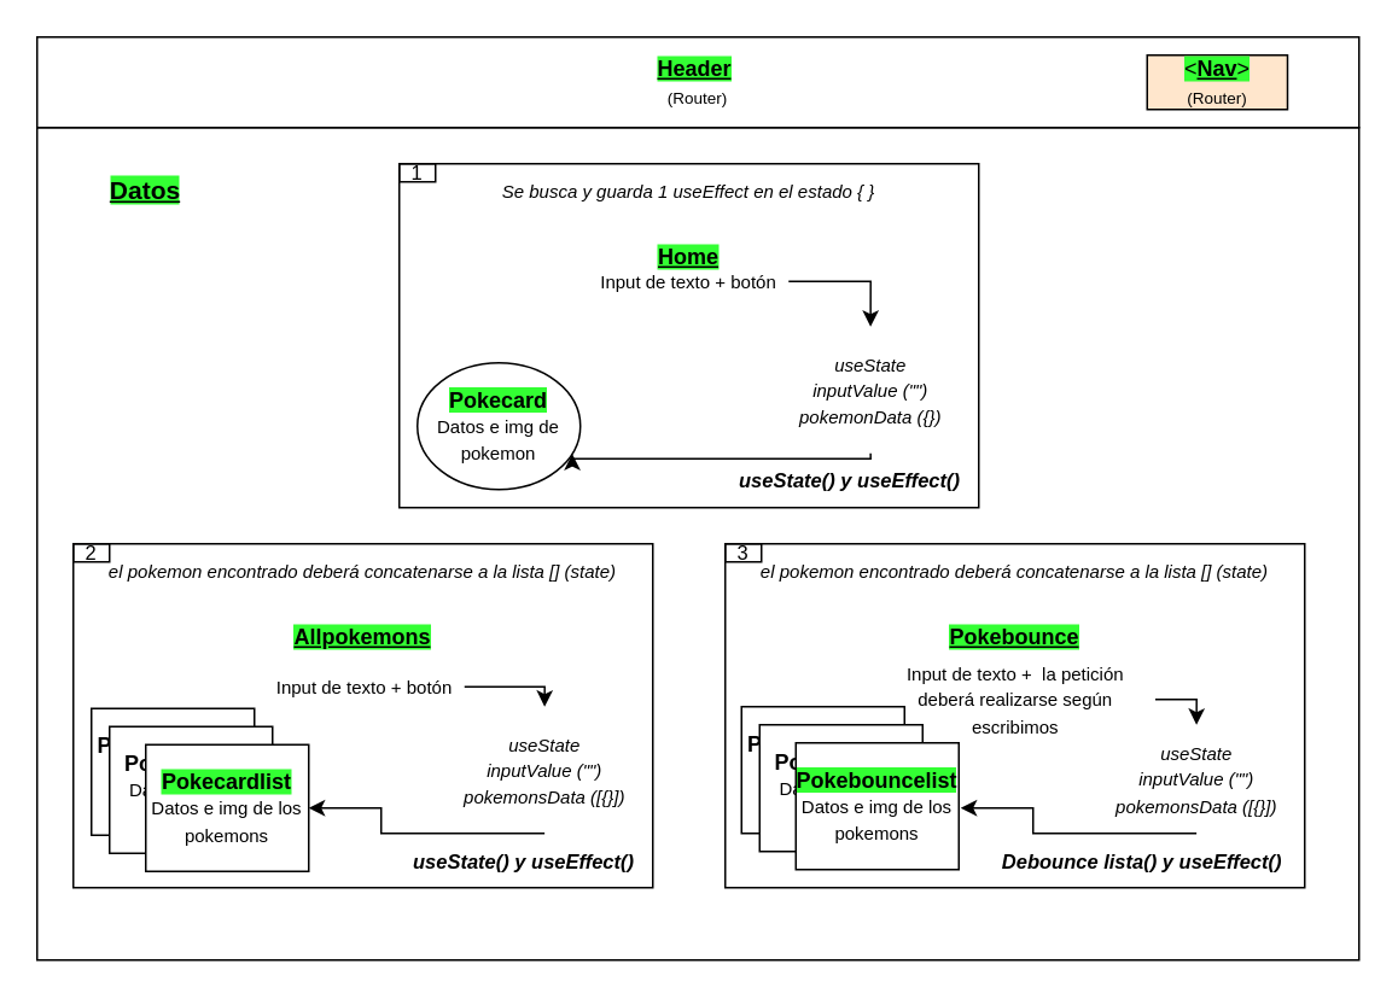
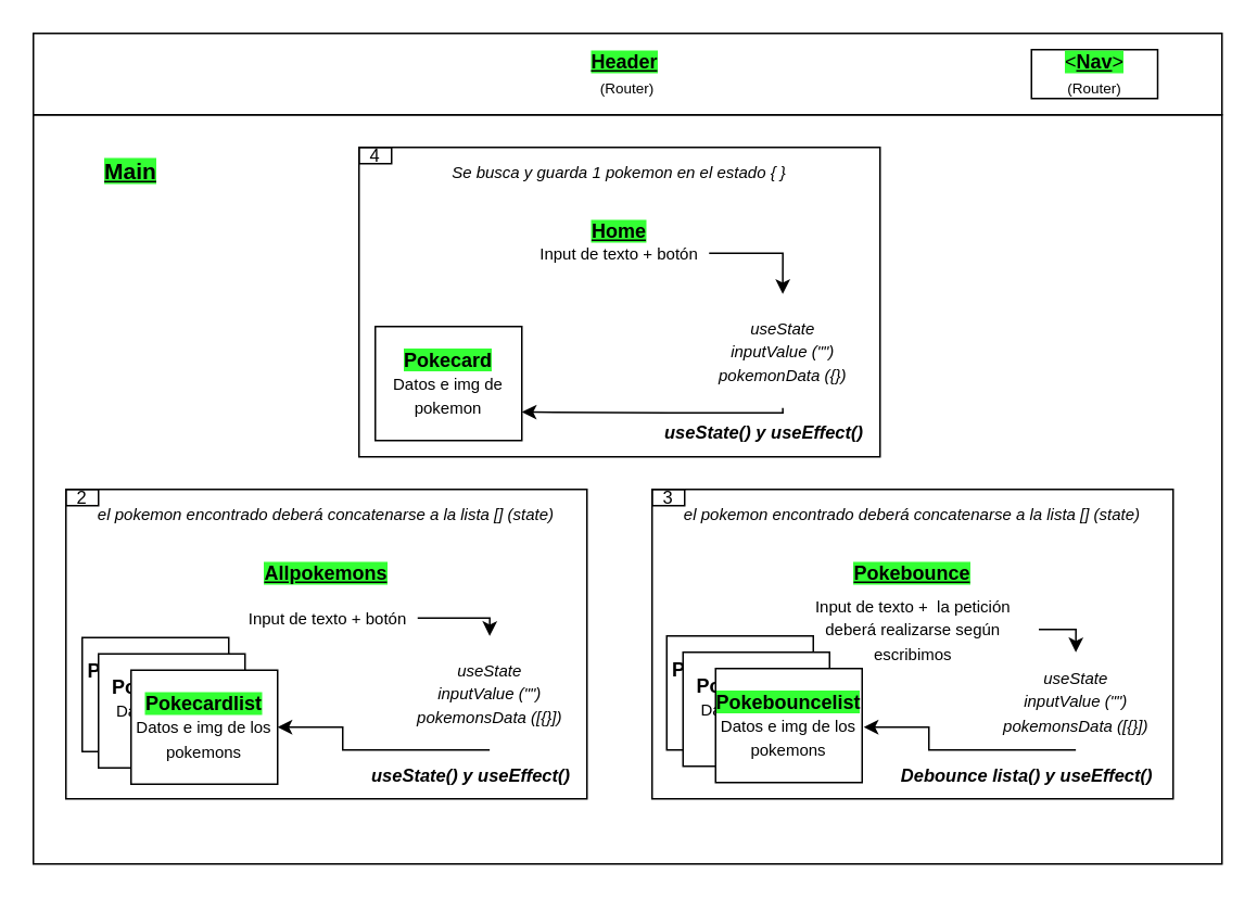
- <mxCell id="32" value="&lt;span style=&quot;background-color: rgb(51 , 255 , 51)&quot;&gt;&amp;lt;&lt;b&gt;&lt;u&gt;Nav&lt;/u&gt;&lt;/b&gt;&amp;gt;&lt;br&gt;&lt;/span&gt;&lt;span style=&quot;font-size: 9px&quot;&gt;(Router)&lt;/span&gt;" style="rounded=0;whiteSpace=wrap;html=1;fillColor=#ffe6cc;" parent="1" vertex="1"><mxGeometry x="633" y="30" width="77.5" height="30" as="geometry" /></mxCell>
+ <mxCell id="32" value="&lt;span style=&quot;background-color: rgb(51 , 255 , 51)&quot;&gt;&amp;lt;&lt;b&gt;&lt;u&gt;Nav&lt;/u&gt;&lt;/b&gt;&amp;gt;&lt;br&gt;&lt;/span&gt;&lt;span style=&quot;font-size: 9px&quot;&gt;(Router)&lt;/span&gt;" style="rounded=0;whiteSpace=wrap;html=1;" parent="1" vertex="1"><mxGeometry x="633" y="30" width="77.5" height="30" as="geometry" /></mxCell>
- <mxCell id="28" value="1" style="text;html=1;strokeColor=#030202;fillColor=none;align=center;verticalAlign=middle;whiteSpace=wrap;rounded=0;fontFamily=Helvetica;fontSize=11;" parent="1" vertex="1"><mxGeometry x="220" y="90" width="20" height="10" as="geometry" /></mxCell>
+ <mxCell id="28" value="4" style="text;html=1;strokeColor=#030202;fillColor=none;align=center;verticalAlign=middle;whiteSpace=wrap;rounded=0;fontFamily=Helvetica;fontSize=11;" parent="1" vertex="1"><mxGeometry x="220" y="90" width="20" height="10" as="geometry" /></mxCell>
- <mxCell id="33" value="&lt;b&gt;&lt;u&gt;&lt;font style=&quot;font-size: 14px ; background-color: rgb(51 , 255 , 51)&quot;&gt;Datos&lt;/font&gt;&lt;/u&gt;&lt;/b&gt;" style="text;html=1;strokeColor=none;fillColor=none;align=center;verticalAlign=middle;whiteSpace=wrap;rounded=0;" vertex="1" parent="1"><mxGeometry x="50" y="90" width="60" height="30" as="geometry" /></mxCell>
+ <mxCell id="33" value="&lt;b&gt;&lt;u&gt;&lt;font style=&quot;font-size: 14px ; background-color: rgb(51 , 255 , 51)&quot;&gt;Main&lt;/font&gt;&lt;/u&gt;&lt;/b&gt;" style="text;html=1;strokeColor=none;fillColor=none;align=center;verticalAlign=middle;whiteSpace=wrap;rounded=0;" vertex="1" parent="1"><mxGeometry x="50" y="90" width="60" height="30" as="geometry" /></mxCell>
- <mxCell id="15" value="&lt;font style=&quot;font-size: 10px&quot;&gt;&lt;i&gt;Se busca y guarda 1 useEffect en el estado { }&lt;/i&gt;&lt;/font&gt;" style="text;html=1;strokeColor=none;fillColor=none;align=center;verticalAlign=middle;whiteSpace=wrap;rounded=0;" parent="1" vertex="1"><mxGeometry x="220" y="90" width="320" height="30" as="geometry" /></mxCell>
+ <mxCell id="15" value="&lt;font style=&quot;font-size: 10px&quot;&gt;&lt;i&gt;Se busca y guarda 1 pokemon en el estado { }&lt;/i&gt;&lt;/font&gt;" style="text;html=1;strokeColor=none;fillColor=none;align=center;verticalAlign=middle;whiteSpace=wrap;rounded=0;" parent="1" vertex="1"><mxGeometry x="220" y="90" width="320" height="30" as="geometry" /></mxCell>
- <mxCell id="6" value="&lt;span style=&quot;background-color: rgb(51 , 255 , 51)&quot;&gt;&lt;b&gt;Pokecard&lt;/b&gt;&lt;br&gt;&lt;/span&gt;&lt;font style=&quot;font-size: 10px&quot;&gt;Datos e img de pokemon&lt;/font&gt;" style="ellipse;whiteSpace=wrap;html=1;" parent="1" vertex="1"><mxGeometry x="230" y="200" width="90" height="70" as="geometry" /></mxCell>
+ <mxCell id="6" value="&lt;span style=&quot;background-color: rgb(51 , 255 , 51)&quot;&gt;&lt;b&gt;Pokecard&lt;/b&gt;&lt;br&gt;&lt;/span&gt;&lt;font style=&quot;font-size: 10px&quot;&gt;Datos e img de pokemon&lt;/font&gt;" style="rounded=0;whiteSpace=wrap;html=1;" parent="1" vertex="1"><mxGeometry x="230" y="200" width="90" height="70" as="geometry" /></mxCell>
